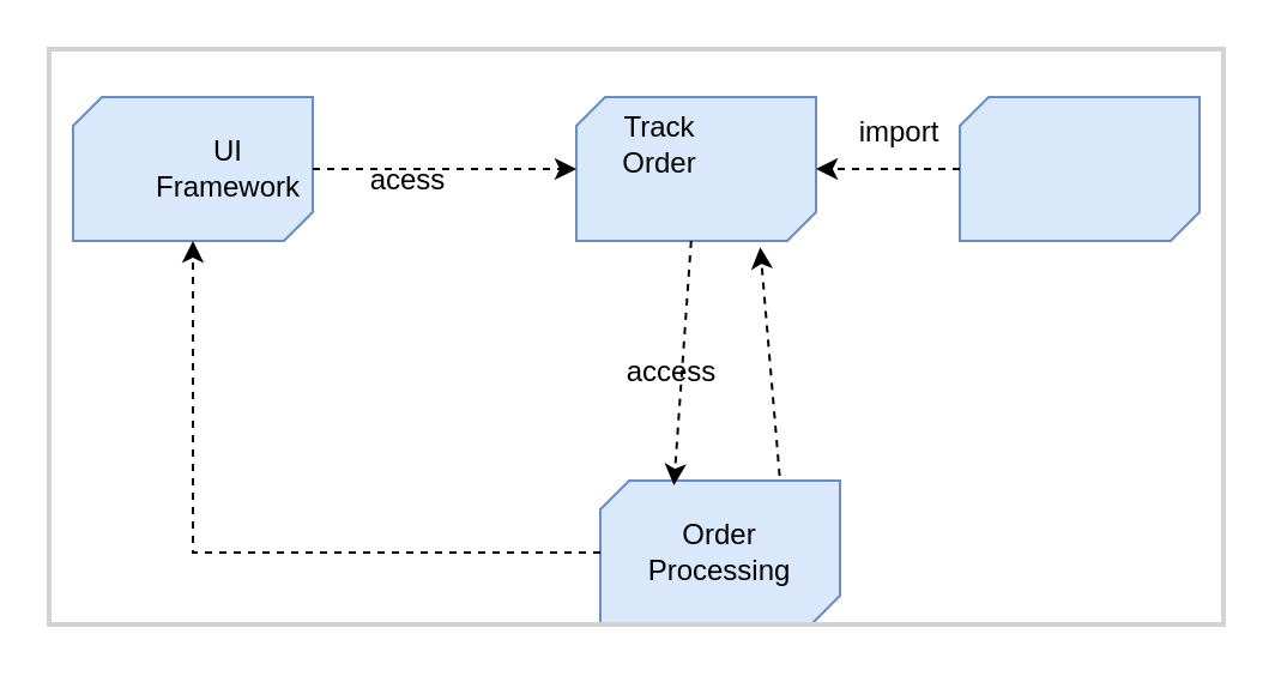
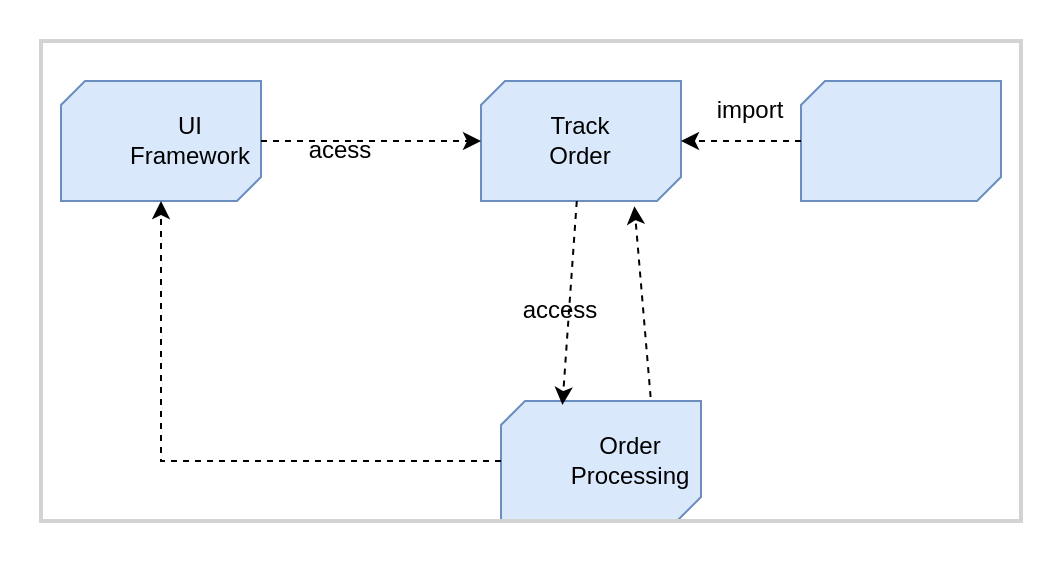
- <mxCell id="7" value="Track Order" style="text;html=1;align=center;verticalAlign=middle;whiteSpace=wrap;rounded=0;" vertex="1" parent="1"><mxGeometry x="245" y="45" width="60" height="30" as="geometry" /></mxCell>
+ <mxCell id="7" value="Track Order" style="text;html=1;align=center;verticalAlign=middle;whiteSpace=wrap;rounded=0;" vertex="1" parent="1"><mxGeometry x="260" y="55" width="60" height="30" as="geometry" /></mxCell>
- <mxCell id="8" value="Order Processing" style="text;html=1;align=center;verticalAlign=middle;whiteSpace=wrap;rounded=0;" vertex="1" parent="1"><mxGeometry x="270" y="215" width="60" height="30" as="geometry" /></mxCell>
+ <mxCell id="8" value="Order Processing" style="text;html=1;align=center;verticalAlign=middle;whiteSpace=wrap;rounded=0;" vertex="1" parent="1"><mxGeometry x="285" y="215" width="60" height="30" as="geometry" /></mxCell>
